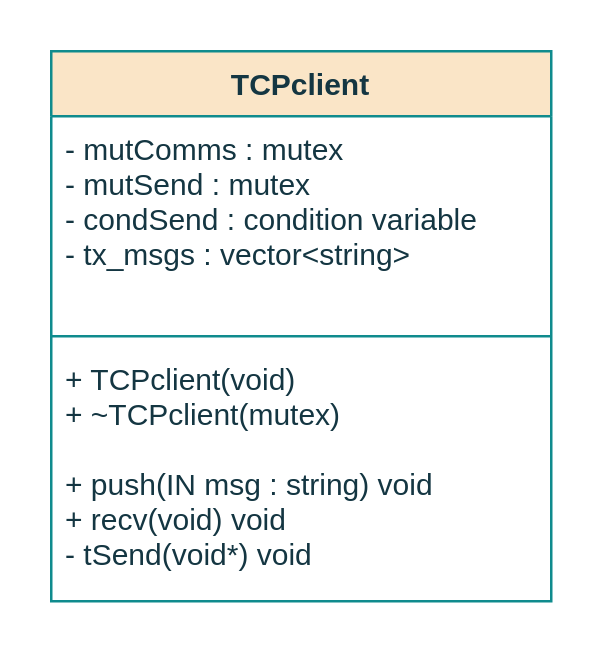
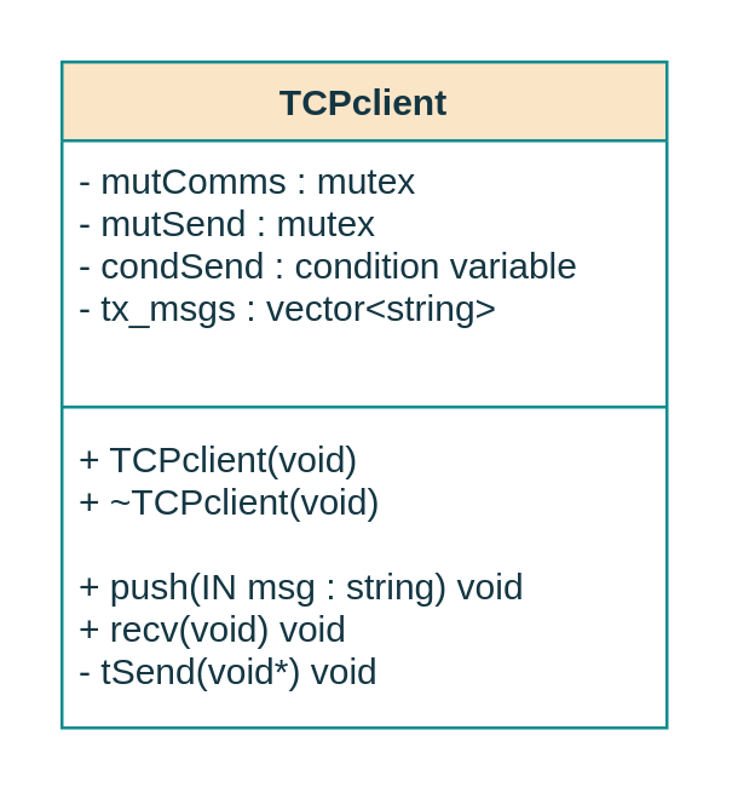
- <mxCell id="5" value="+ TCPclient(void)&#10;+ ~TCPclient(mutex)&#10;&#10;+ push(IN msg : string) void&#10;+ recv(void) void&#10;- tSend(void*) void" style="text;strokeColor=none;fillColor=none;align=left;verticalAlign=top;spacingLeft=4;spacingRight=4;overflow=hidden;rotatable=0;points=[[0,0.5],[1,0.5]];portConstraint=eastwest;fontColor=#143642;" vertex="1" parent="2"><mxGeometry y="118" width="200" height="102" as="geometry" /></mxCell>
+ <mxCell id="5" value="+ TCPclient(void)&#10;+ ~TCPclient(void)&#10;&#10;+ push(IN msg : string) void&#10;+ recv(void) void&#10;- tSend(void*) void" style="text;strokeColor=none;fillColor=none;align=left;verticalAlign=top;spacingLeft=4;spacingRight=4;overflow=hidden;rotatable=0;points=[[0,0.5],[1,0.5]];portConstraint=eastwest;fontColor=#143642;" vertex="1" parent="2"><mxGeometry y="118" width="200" height="102" as="geometry" /></mxCell>
